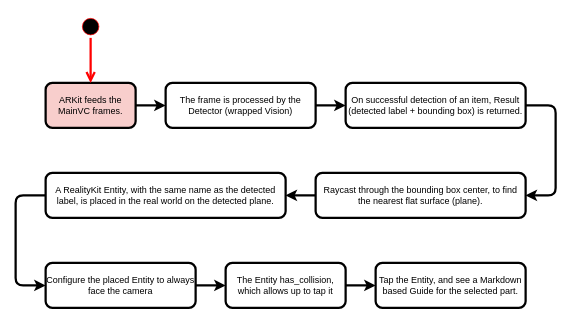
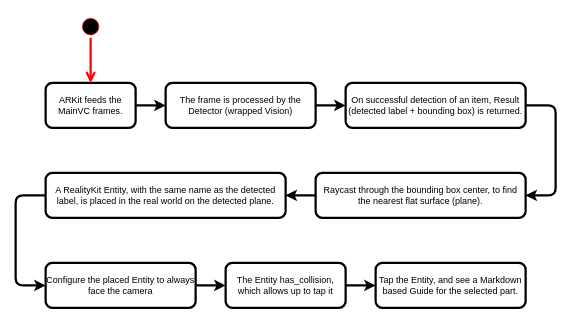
- <mxCell id="3" value="ARKit feeds the MainVC frames." style="rounded=1;whiteSpace=wrap;html=1;strokeWidth=3;fillColor=#f8cecc;" vertex="1" parent="1"><mxGeometry x="60" y="110" width="120" height="60" as="geometry" /></mxCell>
+ <mxCell id="3" value="ARKit feeds the MainVC frames." style="rounded=1;whiteSpace=wrap;html=1;strokeWidth=3;" vertex="1" parent="1"><mxGeometry x="60" y="110" width="120" height="60" as="geometry" /></mxCell>
